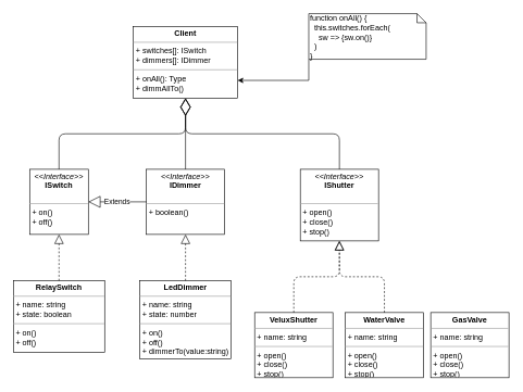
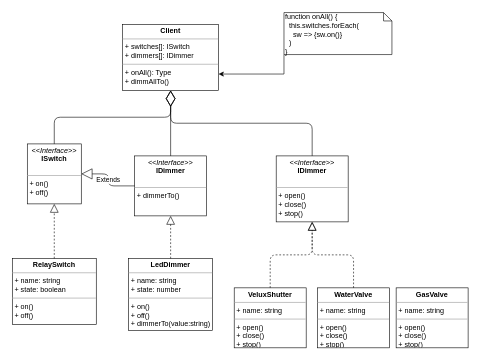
- <mxCell id="7" value="&lt;p style=&quot;margin: 0px ; margin-top: 4px ; text-align: center&quot;&gt;&lt;i&gt;&amp;lt;&amp;lt;Interface&amp;gt;&amp;gt;&lt;/i&gt;&lt;br&gt;&lt;b&gt;IDimmer&lt;/b&gt;&lt;/p&gt;&lt;p style=&quot;margin: 0px ; margin-left: 4px&quot;&gt;&lt;br&gt;&lt;/p&gt;&lt;hr size=&quot;1&quot;&gt;&lt;p style=&quot;margin: 0px ; margin-left: 4px&quot;&gt;+ boolean()&lt;/p&gt;" style="verticalAlign=top;align=left;overflow=fill;fontSize=12;fontFamily=Helvetica;html=1;shadow=0;" parent="1" vertex="1"><mxGeometry x="224" y="259" width="120" height="100" as="geometry" /></mxCell>
+ <mxCell id="7" value="&lt;p style=&quot;margin: 0px ; margin-top: 4px ; text-align: center&quot;&gt;&lt;i&gt;&amp;lt;&amp;lt;Interface&amp;gt;&amp;gt;&lt;/i&gt;&lt;br&gt;&lt;b&gt;IDimmer&lt;/b&gt;&lt;/p&gt;&lt;p style=&quot;margin: 0px ; margin-left: 4px&quot;&gt;&lt;br&gt;&lt;/p&gt;&lt;hr size=&quot;1&quot;&gt;&lt;p style=&quot;margin: 0px ; margin-left: 4px&quot;&gt;+ dimmerTo()&lt;/p&gt;" style="verticalAlign=top;align=left;overflow=fill;fontSize=12;fontFamily=Helvetica;html=1;shadow=0;" parent="1" vertex="1"><mxGeometry x="224" y="259" width="120" height="100" as="geometry" /></mxCell>
- <mxCell id="15" value="&lt;p style=&quot;margin: 0px ; margin-top: 4px ; text-align: center&quot;&gt;&lt;i&gt;&amp;lt;&amp;lt;Interface&amp;gt;&amp;gt;&lt;/i&gt;&lt;br&gt;&lt;b&gt;IShutter&lt;/b&gt;&lt;/p&gt;&lt;p style=&quot;margin: 0px ; margin-left: 4px&quot;&gt;&lt;br&gt;&lt;/p&gt;&lt;hr size=&quot;1&quot;&gt;&lt;p style=&quot;margin: 0px ; margin-left: 4px&quot;&gt;+ open()&lt;/p&gt;&lt;p style=&quot;margin: 0px ; margin-left: 4px&quot;&gt;+ close()&lt;br&gt;&lt;/p&gt;&lt;p style=&quot;margin: 0px ; margin-left: 4px&quot;&gt;+ stop()&lt;br&gt;&lt;/p&gt;" style="verticalAlign=top;align=left;overflow=fill;fontSize=12;fontFamily=Helvetica;html=1;shadow=0;" vertex="1" parent="1"><mxGeometry x="460" y="259" width="120" height="110" as="geometry" /></mxCell>
+ <mxCell id="15" value="&lt;p style=&quot;margin: 0px ; margin-top: 4px ; text-align: center&quot;&gt;&lt;i&gt;&amp;lt;&amp;lt;Interface&amp;gt;&amp;gt;&lt;/i&gt;&lt;br&gt;&lt;b&gt;IDimmer&lt;/b&gt;&lt;/p&gt;&lt;p style=&quot;margin: 0px ; margin-left: 4px&quot;&gt;&lt;br&gt;&lt;/p&gt;&lt;hr size=&quot;1&quot;&gt;&lt;p style=&quot;margin: 0px ; margin-left: 4px&quot;&gt;+ open()&lt;/p&gt;&lt;p style=&quot;margin: 0px ; margin-left: 4px&quot;&gt;+ close()&lt;br&gt;&lt;/p&gt;&lt;p style=&quot;margin: 0px ; margin-left: 4px&quot;&gt;+ stop()&lt;br&gt;&lt;/p&gt;" style="verticalAlign=top;align=left;overflow=fill;fontSize=12;fontFamily=Helvetica;html=1;shadow=0;" vertex="1" parent="1"><mxGeometry x="460" y="259" width="120" height="110" as="geometry" /></mxCell>
- <mxCell id="5" value="&lt;p style=&quot;margin: 0px ; margin-top: 4px ; text-align: center&quot;&gt;&lt;i&gt;&amp;lt;&amp;lt;Interface&amp;gt;&amp;gt;&lt;/i&gt;&lt;br&gt;&lt;b&gt;ISwitch&lt;/b&gt;&lt;/p&gt;&lt;p style=&quot;margin: 0px ; margin-left: 4px&quot;&gt;&lt;br&gt;&lt;/p&gt;&lt;hr size=&quot;1&quot;&gt;&lt;p style=&quot;margin: 0px ; margin-left: 4px&quot;&gt;+ on()&lt;br&gt;+ off()&lt;/p&gt;" style="verticalAlign=top;align=left;overflow=fill;fontSize=12;fontFamily=Helvetica;html=1;shadow=0;" parent="1" vertex="1"><mxGeometry x="45" y="259" width="90" height="100" as="geometry" /></mxCell>
+ <mxCell id="5" value="&lt;p style=&quot;margin: 0px ; margin-top: 4px ; text-align: center&quot;&gt;&lt;i&gt;&amp;lt;&amp;lt;Interface&amp;gt;&amp;gt;&lt;/i&gt;&lt;br&gt;&lt;b&gt;ISwitch&lt;/b&gt;&lt;/p&gt;&lt;p style=&quot;margin: 0px ; margin-left: 4px&quot;&gt;&lt;br&gt;&lt;/p&gt;&lt;hr size=&quot;1&quot;&gt;&lt;p style=&quot;margin: 0px ; margin-left: 4px&quot;&gt;+ on()&lt;br&gt;+ off()&lt;/p&gt;" style="verticalAlign=top;align=left;overflow=fill;fontSize=12;fontFamily=Helvetica;html=1;shadow=0;" parent="1" vertex="1"><mxGeometry x="45" y="239" width="90" height="100" as="geometry" /></mxCell>
